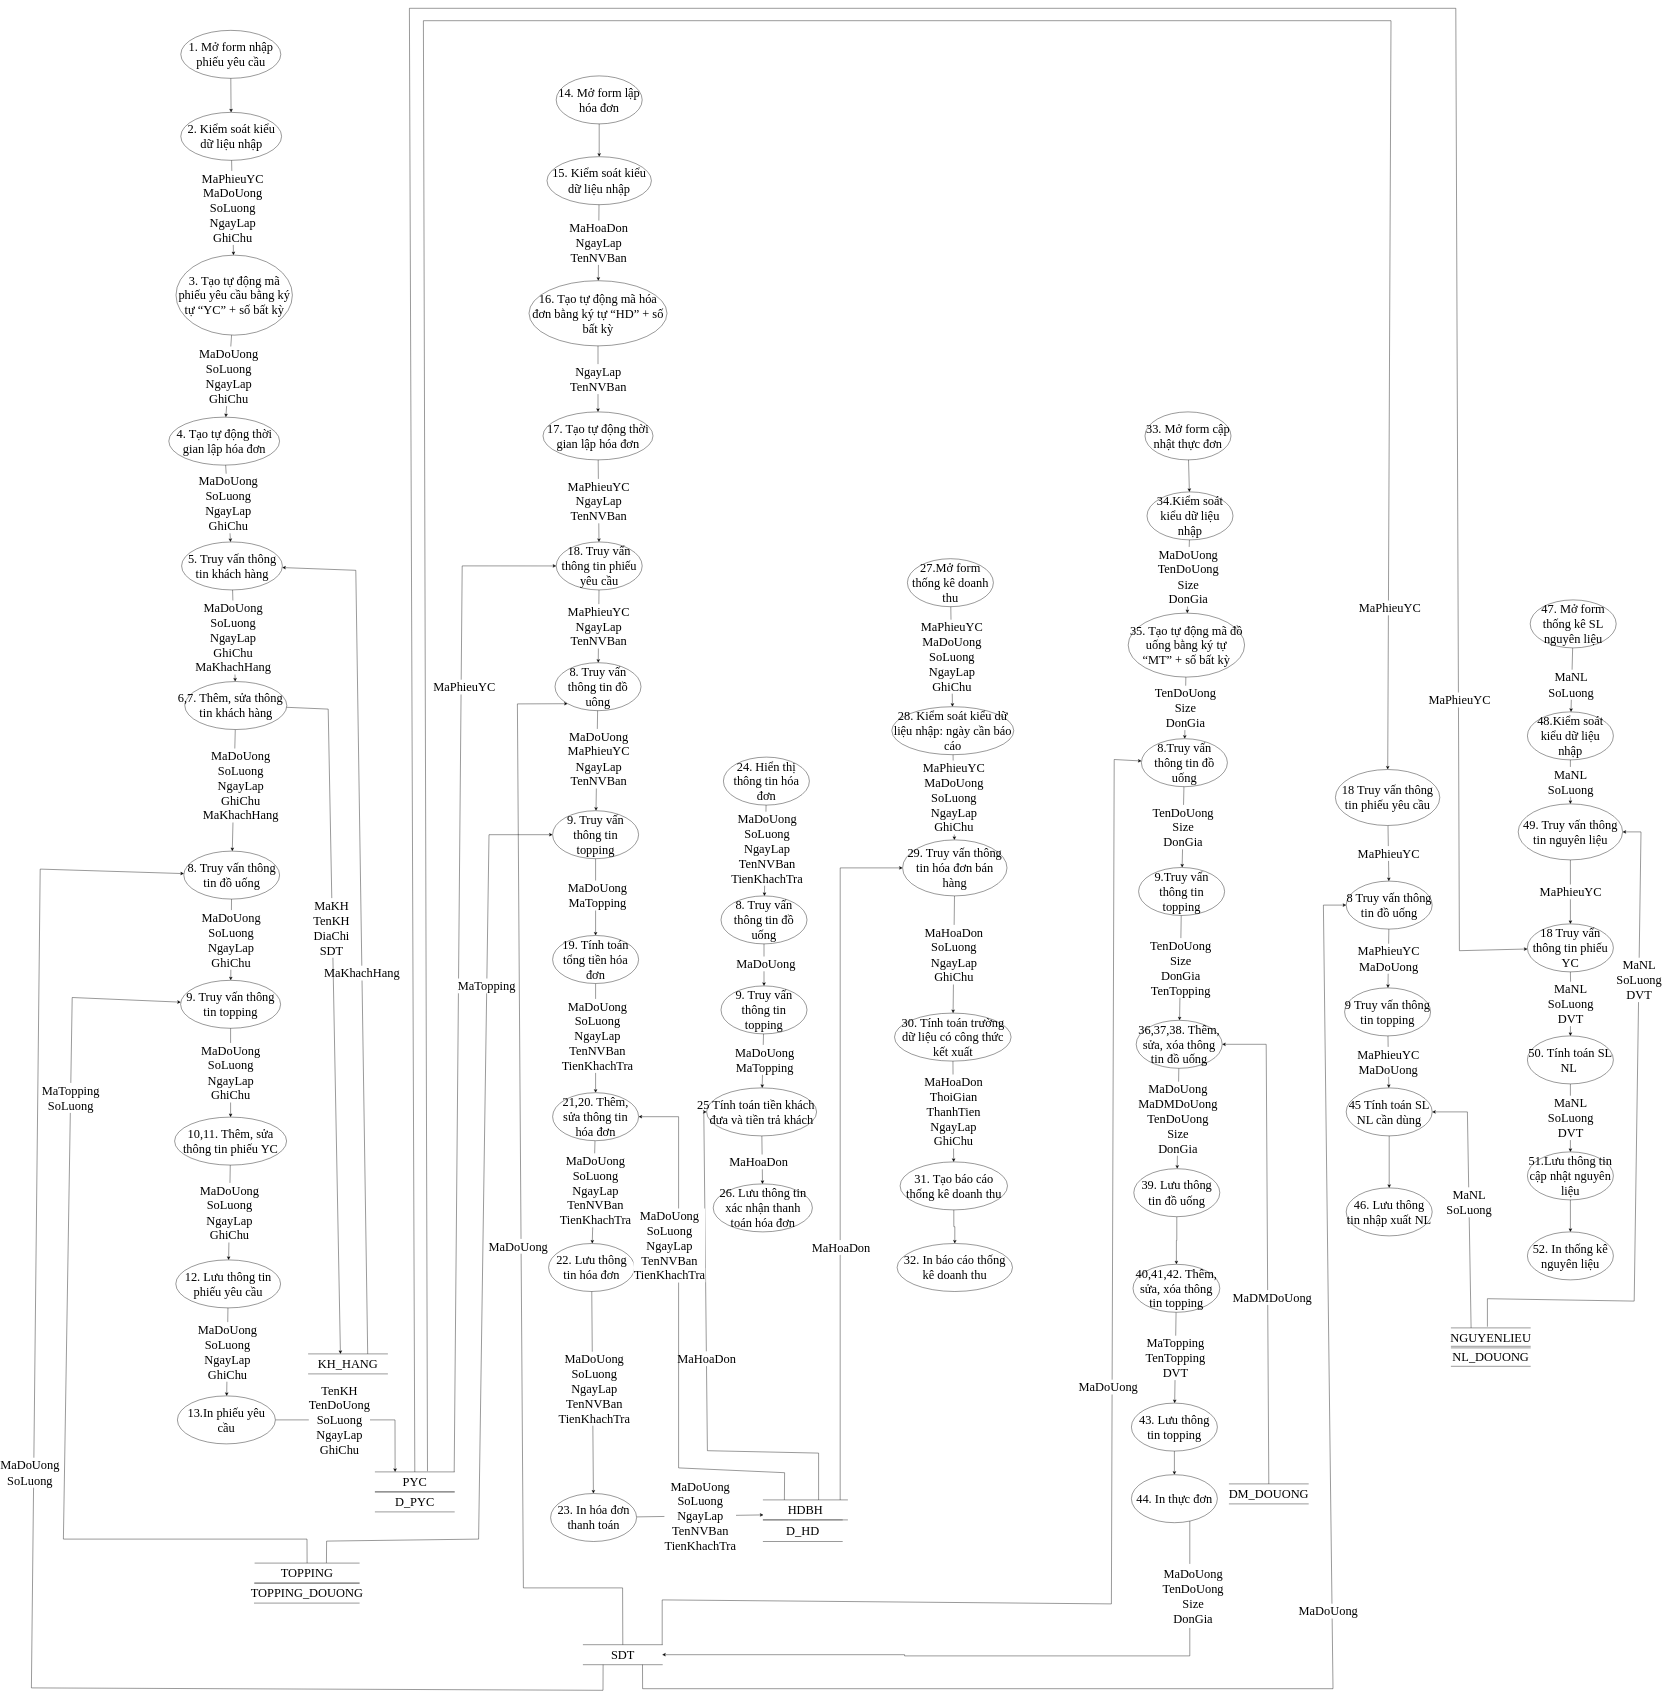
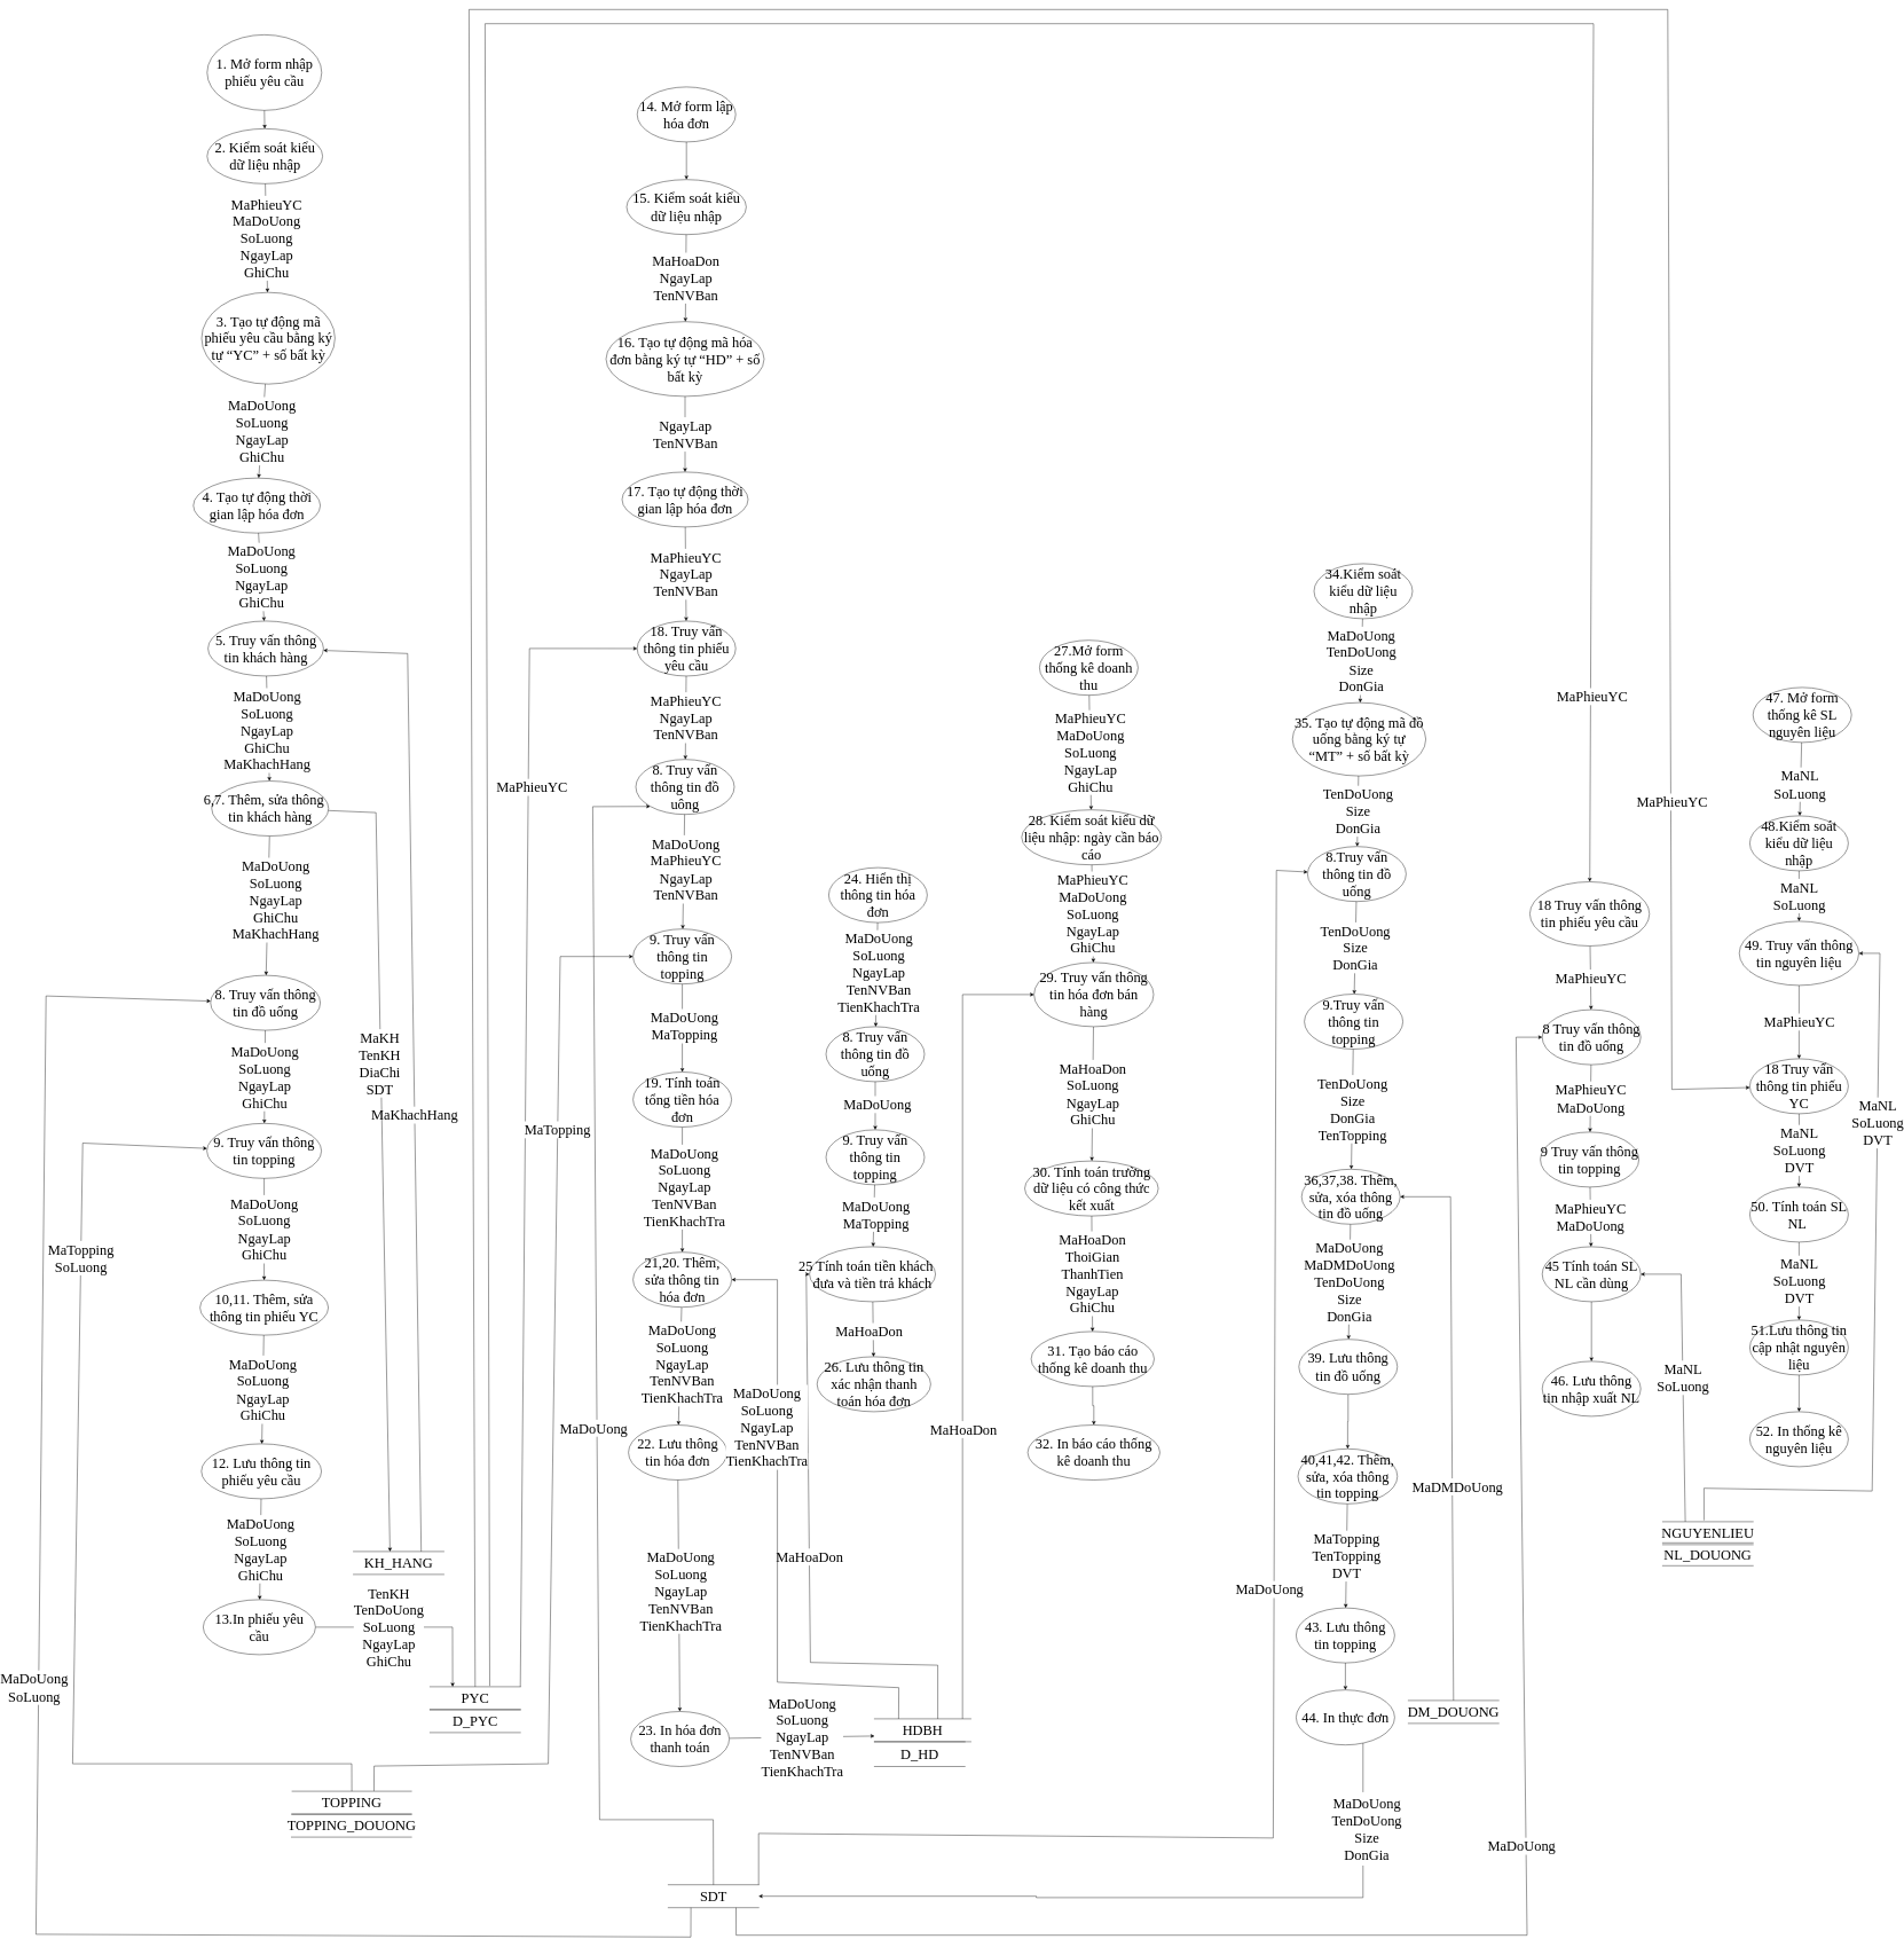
- <mxCell id="2" value="&lt;font style=&quot;font-size: 31px&quot;&gt;1. Mở form nhập phiếu yêu cầu&lt;/font&gt;" style="ellipse;whiteSpace=wrap;html=1;fontSize=31;fontFamily=Times New Roman;" parent="1" vertex="1"><mxGeometry x="393.5" y="75.11" width="250" height="120" as="geometry" /></mxCell>
+ <mxCell id="2" value="&lt;font style=&quot;font-size: 31px&quot;&gt;1. Mở form nhập phiếu yêu cầu&lt;/font&gt;" style="ellipse;whiteSpace=wrap;html=1;fontSize=31;fontFamily=Times New Roman;" parent="1" vertex="1"><mxGeometry x="393.5" y="75.11" width="250" height="165" as="geometry" /></mxCell>
- <mxCell id="61" value="33. Mở form cập nhật thực đơn" style="ellipse;whiteSpace=wrap;html=1;fontSize=31;fontFamily=Times New Roman;" parent="1" vertex="1"><mxGeometry x="2804.003" y="1028.997" width="215" height="120" as="geometry" /></mxCell>
- <mxCell id="62" value="" style="rounded=0;orthogonalLoop=1;jettySize=auto;html=1;fontSize=31;fontFamily=Times New Roman;" parent="1" source="61" target="66" edge="1"><mxGeometry relative="1" as="geometry"><mxPoint x="4131.17" y="1675.667" as="sourcePoint" /><mxPoint x="2884" y="1069" as="targetPoint" /></mxGeometry></mxCell>
